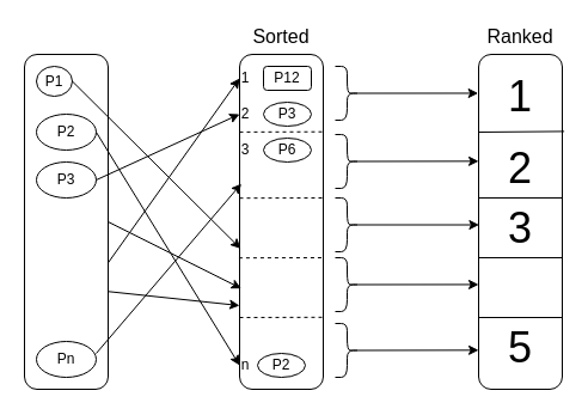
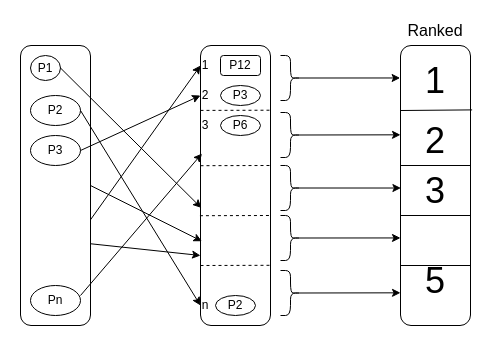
- <mxCell id="44" value="&lt;font style=&quot;font-size: 16px&quot;&gt;Sorted&lt;/font&gt;" style="text;html=1;strokeColor=none;fillColor=none;align=center;verticalAlign=middle;whiteSpace=wrap;rounded=0;" parent="1" vertex="1"><mxGeometry x="205" y="20" width="60" height="20" as="geometry" /></mxCell>
- <mxCell id="16" value="&lt;font style=&quot;font-size: 36px&quot;&gt;5&lt;/font&gt;" style="text;html=1;strokeColor=none;fillColor=none;align=center;verticalAlign=middle;whiteSpace=wrap;rounded=0;" parent="7" vertex="1"><mxGeometry x="15" y="230" width="40" height="30" as="geometry" /></mxCell>
+ <mxCell id="16" value="&lt;font style=&quot;font-size: 36px&quot;&gt;5&lt;/font&gt;" style="text;html=1;strokeColor=none;fillColor=none;align=center;verticalAlign=middle;whiteSpace=wrap;rounded=0;" parent="7" vertex="1"><mxGeometry x="15" y="220" width="40" height="30" as="geometry" /></mxCell>
